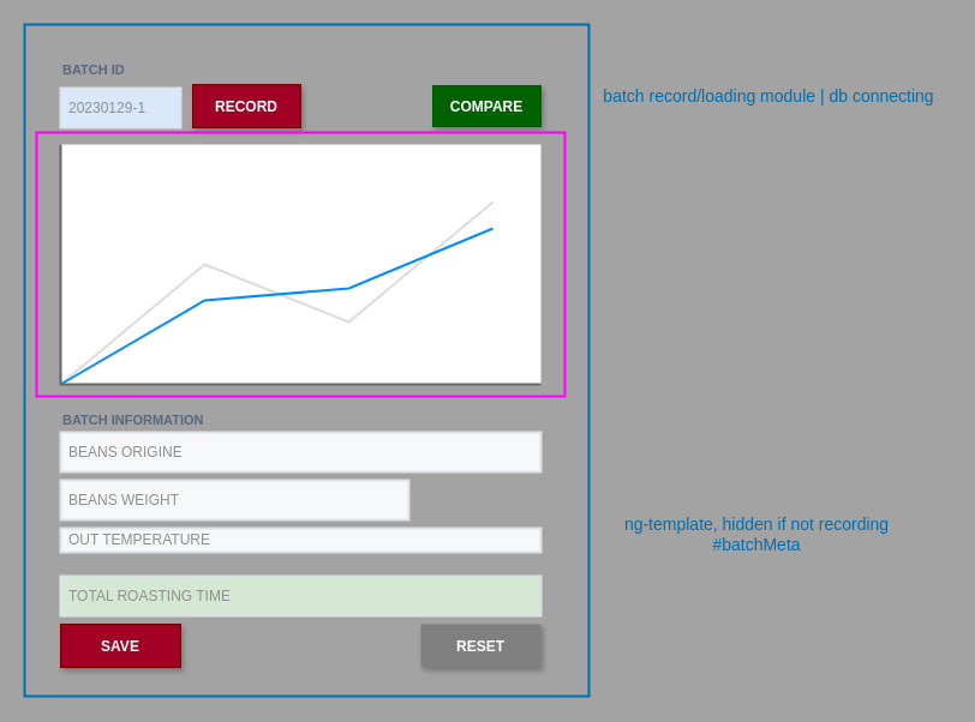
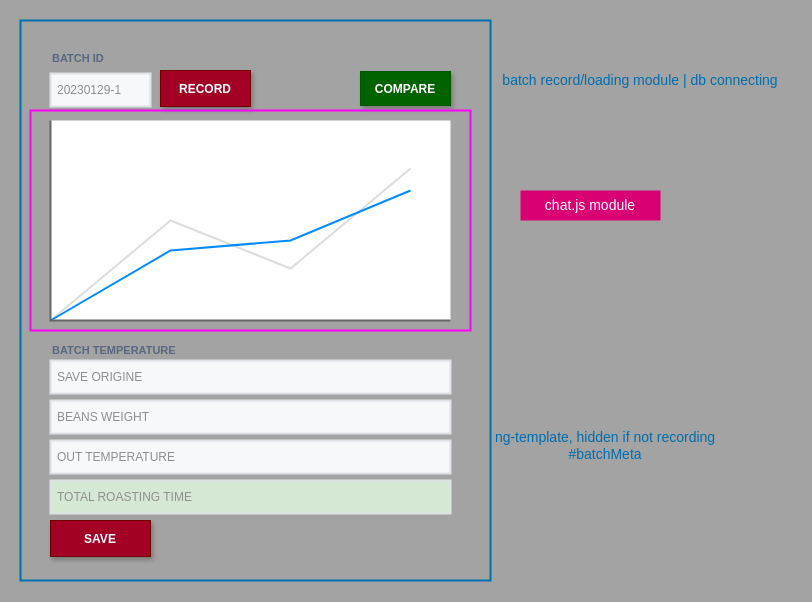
- <mxCell id="5" value="&lt;font color=&quot;#8f8f8f&quot;&gt;20230129-1&lt;/font&gt;" style="rounded=0;arcSize=9;fillColor=#dae8fc;align=left;spacingLeft=5;strokeColor=#DEE1E6;html=1;strokeWidth=2;fontSize=12;" parent="1" vertex="1"><mxGeometry x="50" y="73" width="100" height="33" as="geometry" /></mxCell>
+ <mxCell id="5" value="&lt;font color=&quot;#8f8f8f&quot;&gt;20230129-1&lt;/font&gt;" style="rounded=0;arcSize=9;fillColor=#F7F8F9;align=left;spacingLeft=5;strokeColor=#DEE1E6;html=1;strokeWidth=2;fontSize=12;" parent="1" vertex="1"><mxGeometry x="50" y="73" width="100" height="33" as="geometry" /></mxCell>
+ <mxCell id="18" value="chat.js module" style="text;html=1;strokeColor=none;fillColor=#d80073;align=center;verticalAlign=middle;whiteSpace=wrap;rounded=0;sketch=0;strokeWidth=2;fontSize=14;fontColor=#ffffff;" parent="14" vertex="1"><mxGeometry x="520" y="190" width="140" height="30" as="geometry" /></mxCell>
- <mxCell id="12" value="BATCH INFORMATION" style="fillColor=none;strokeColor=none;html=1;fontSize=11;fontStyle=0;align=left;fontColor=#596780;fontStyle=1;fontSize=11;rounded=0;" parent="1" vertex="1"><mxGeometry x="50" y="340" width="240" height="20" as="geometry" /></mxCell>
+ <mxCell id="12" value="BATCH TEMPERATURE" style="fillColor=none;strokeColor=none;html=1;fontSize=11;fontStyle=0;align=left;fontColor=#596780;fontStyle=1;fontSize=11;rounded=0;" parent="1" vertex="1"><mxGeometry x="50" y="340" width="240" height="20" as="geometry" /></mxCell>
- <mxCell id="6" value="&lt;font color=&quot;#8f8f8f&quot;&gt;BEANS ORIGINE&lt;/font&gt;" style="rounded=0;arcSize=9;fillColor=#F7F8F9;align=left;spacingLeft=5;strokeColor=#DEE1E6;html=1;strokeWidth=2;fontSize=12;" parent="1" vertex="1"><mxGeometry x="50" y="360" width="400" height="33" as="geometry" /></mxCell>
+ <mxCell id="6" value="&lt;font color=&quot;#8f8f8f&quot;&gt;SAVE ORIGINE&lt;/font&gt;" style="rounded=0;arcSize=9;fillColor=#F7F8F9;align=left;spacingLeft=5;strokeColor=#DEE1E6;html=1;strokeWidth=2;fontSize=12;" parent="1" vertex="1"><mxGeometry x="50" y="360" width="400" height="33" as="geometry" /></mxCell>
- <mxCell id="10" value="&lt;font color=&quot;#8f8f8f&quot;&gt;BEANS WEIGHT&lt;/font&gt;" style="rounded=0;arcSize=9;fillColor=#F7F8F9;align=left;spacingLeft=5;strokeColor=#DEE1E6;html=1;strokeWidth=2;fontSize=12;" parent="1" vertex="1"><mxGeometry x="50" y="400" width="290" height="33" as="geometry" /></mxCell>
+ <mxCell id="10" value="&lt;font color=&quot;#8f8f8f&quot;&gt;BEANS WEIGHT&lt;/font&gt;" style="rounded=0;arcSize=9;fillColor=#F7F8F9;align=left;spacingLeft=5;strokeColor=#DEE1E6;html=1;strokeWidth=2;fontSize=12;" parent="1" vertex="1"><mxGeometry x="50" y="400" width="400" height="33" as="geometry" /></mxCell>
- <mxCell id="16" value="ng-template, hidden if not recording&lt;br&gt;#batchMeta" style="text;html=1;strokeColor=none;fillColor=none;align=center;verticalAlign=middle;whiteSpace=wrap;rounded=0;sketch=0;strokeWidth=2;fontSize=14;fontColor=#006eaf;" parent="14" vertex="1"><mxGeometry x="515" y="430" width="230" height="30" as="geometry" /></mxCell>
+ <mxCell id="16" value="ng-template, hidden if not recording&lt;br&gt;#batchMeta" style="text;html=1;strokeColor=none;fillColor=none;align=center;verticalAlign=middle;whiteSpace=wrap;rounded=0;sketch=0;strokeWidth=2;fontSize=14;fontColor=#006eaf;" parent="14" vertex="1"><mxGeometry x="490" y="430" width="230" height="30" as="geometry" /></mxCell>
- <mxCell id="7" value="&lt;font color=&quot;#8f8f8f&quot;&gt;OUT TEMPERATURE&lt;/font&gt;" style="rounded=0;arcSize=9;fillColor=#F7F8F9;align=left;spacingLeft=5;strokeColor=#DEE1E6;html=1;strokeWidth=2;fontSize=12;" parent="1" vertex="1"><mxGeometry x="50" y="440" width="400" height="20" as="geometry" /></mxCell>
+ <mxCell id="7" value="&lt;font color=&quot;#8f8f8f&quot;&gt;OUT TEMPERATURE&lt;/font&gt;" style="rounded=0;arcSize=9;fillColor=#F7F8F9;align=left;spacingLeft=5;strokeColor=#DEE1E6;html=1;strokeWidth=2;fontSize=12;" parent="1" vertex="1"><mxGeometry x="50" y="440" width="400" height="33" as="geometry" /></mxCell>
- <mxCell id="13" value="RESET" style="dashed=0;align=center;fontSize=12;shape=rect;fillColor=#808080;strokeColor=none;fontStyle=1;shadow=1;fontColor=#ffffff;rounded=0;" parent="1" vertex="1"><mxGeometry x="350" y="520" width="100" height="36" as="geometry" /></mxCell>
